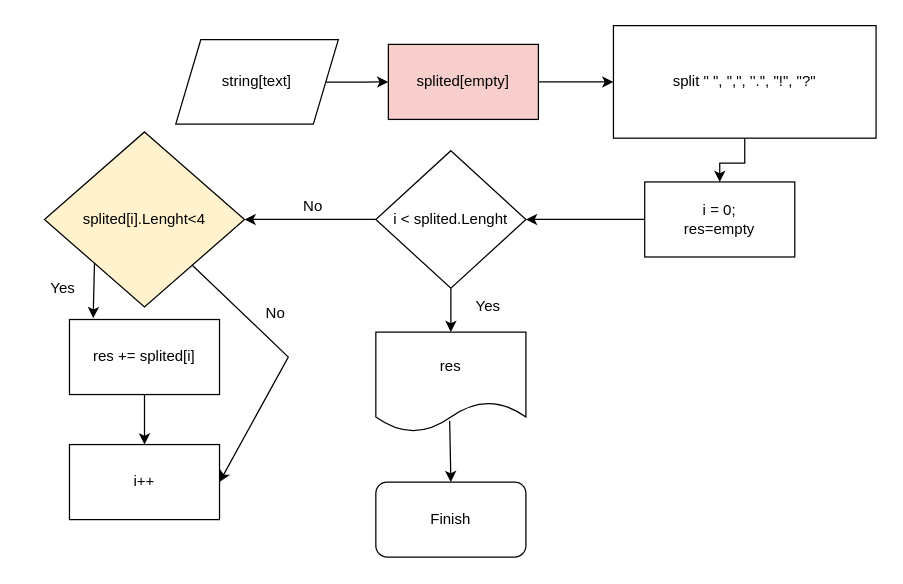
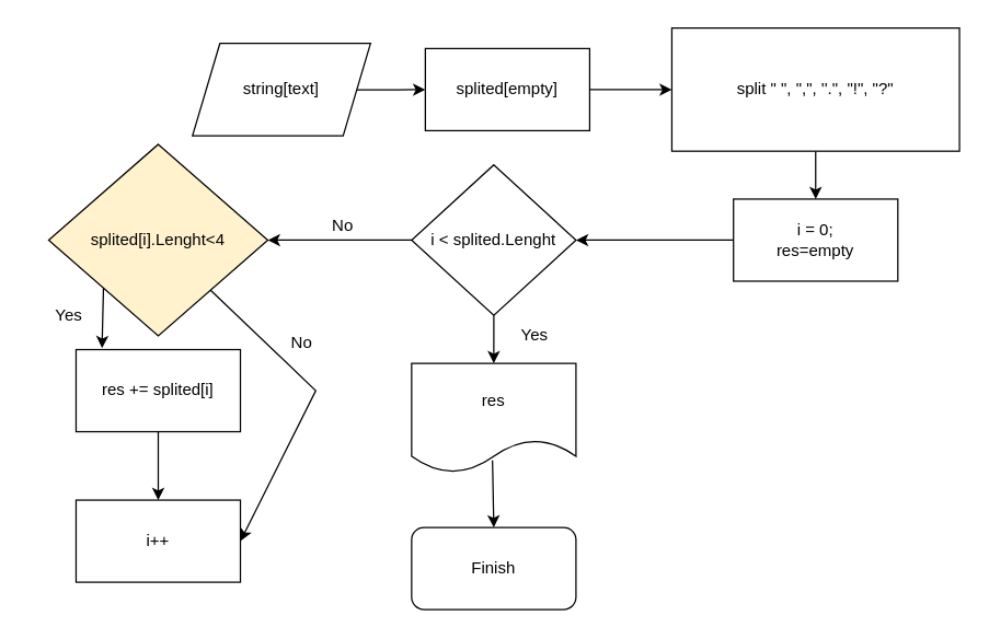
- <mxCell id="5" value="splited[empty]" style="rounded=0;whiteSpace=wrap;html=1;fillColor=#f8cecc;" vertex="1" parent="1"><mxGeometry x="310" y="35" width="120" height="60" as="geometry" /></mxCell>
+ <mxCell id="5" value="splited[empty]" style="rounded=0;whiteSpace=wrap;html=1;" vertex="1" parent="1"><mxGeometry x="310" y="35" width="120" height="60" as="geometry" /></mxCell>
- <mxCell id="9" value="i = 0;&lt;br&gt;res=empty" style="rounded=0;whiteSpace=wrap;html=1;" vertex="1" parent="1"><mxGeometry x="515" y="145" width="120" height="60" as="geometry" /></mxCell>
+ <mxCell id="9" value="i = 0;&lt;br&gt;res=empty" style="rounded=0;whiteSpace=wrap;html=1;" vertex="1" parent="1"><mxGeometry x="535" y="145" width="120" height="60" as="geometry" /></mxCell>
- <mxCell id="14" value="i++" style="rounded=0;whiteSpace=wrap;html=1;" vertex="1" parent="1"><mxGeometry x="55" y="355" width="120" height="60" as="geometry" /></mxCell>
+ <mxCell id="14" value="i++" style="rounded=0;whiteSpace=wrap;html=1;" vertex="1" parent="1"><mxGeometry x="55" y="365" width="120" height="60" as="geometry" /></mxCell>
